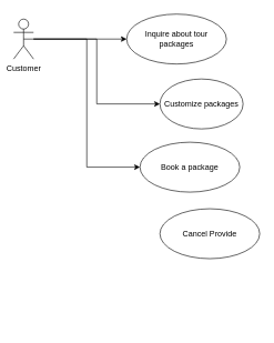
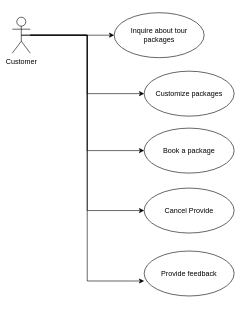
- <mxCell id="12" value="Customize packages" style="ellipse;whiteSpace=wrap;html=1;" vertex="1" parent="1"><mxGeometry x="240" y="118" width="125" height="75" as="geometry" /></mxCell>
+ <mxCell id="12" value="Customize packages" style="ellipse;whiteSpace=wrap;html=1;" vertex="1" parent="1"><mxGeometry x="240" y="118" width="150" height="75" as="geometry" /></mxCell>
- <mxCell id="9" value="Book a package" style="ellipse;whiteSpace=wrap;html=1;" vertex="1" parent="1"><mxGeometry x="210" y="213" width="150" height="75" as="geometry" /></mxCell>
+ <mxCell id="9" value="Book a package" style="ellipse;whiteSpace=wrap;html=1;" vertex="1" parent="1"><mxGeometry x="240" y="213" width="150" height="75" as="geometry" /></mxCell>
+ <mxCell id="5" style="edgeStyle=orthogonalEdgeStyle;rounded=0;orthogonalLoop=1;jettySize=auto;html=1;exitX=0.5;exitY=0.5;exitDx=0;exitDy=0;exitPerimeter=0;entryX=0;entryY=0.5;entryDx=0;entryDy=0;" edge="1" parent="1" source="7" target="11"><mxGeometry relative="1" as="geometry" /></mxCell>
+ <mxCell id="10" value="Provide feedback" style="ellipse;whiteSpace=wrap;html=1;" vertex="1" parent="1"><mxGeometry x="240" y="418" width="150" height="75" as="geometry" /></mxCell>
+ <mxCell id="4" style="edgeStyle=orthogonalEdgeStyle;rounded=0;orthogonalLoop=1;jettySize=auto;html=1;entryX=0;entryY=0.667;entryDx=0;entryDy=0;entryPerimeter=0;" edge="1" parent="1" source="7" target="10"><mxGeometry relative="1" as="geometry" /></mxCell>
